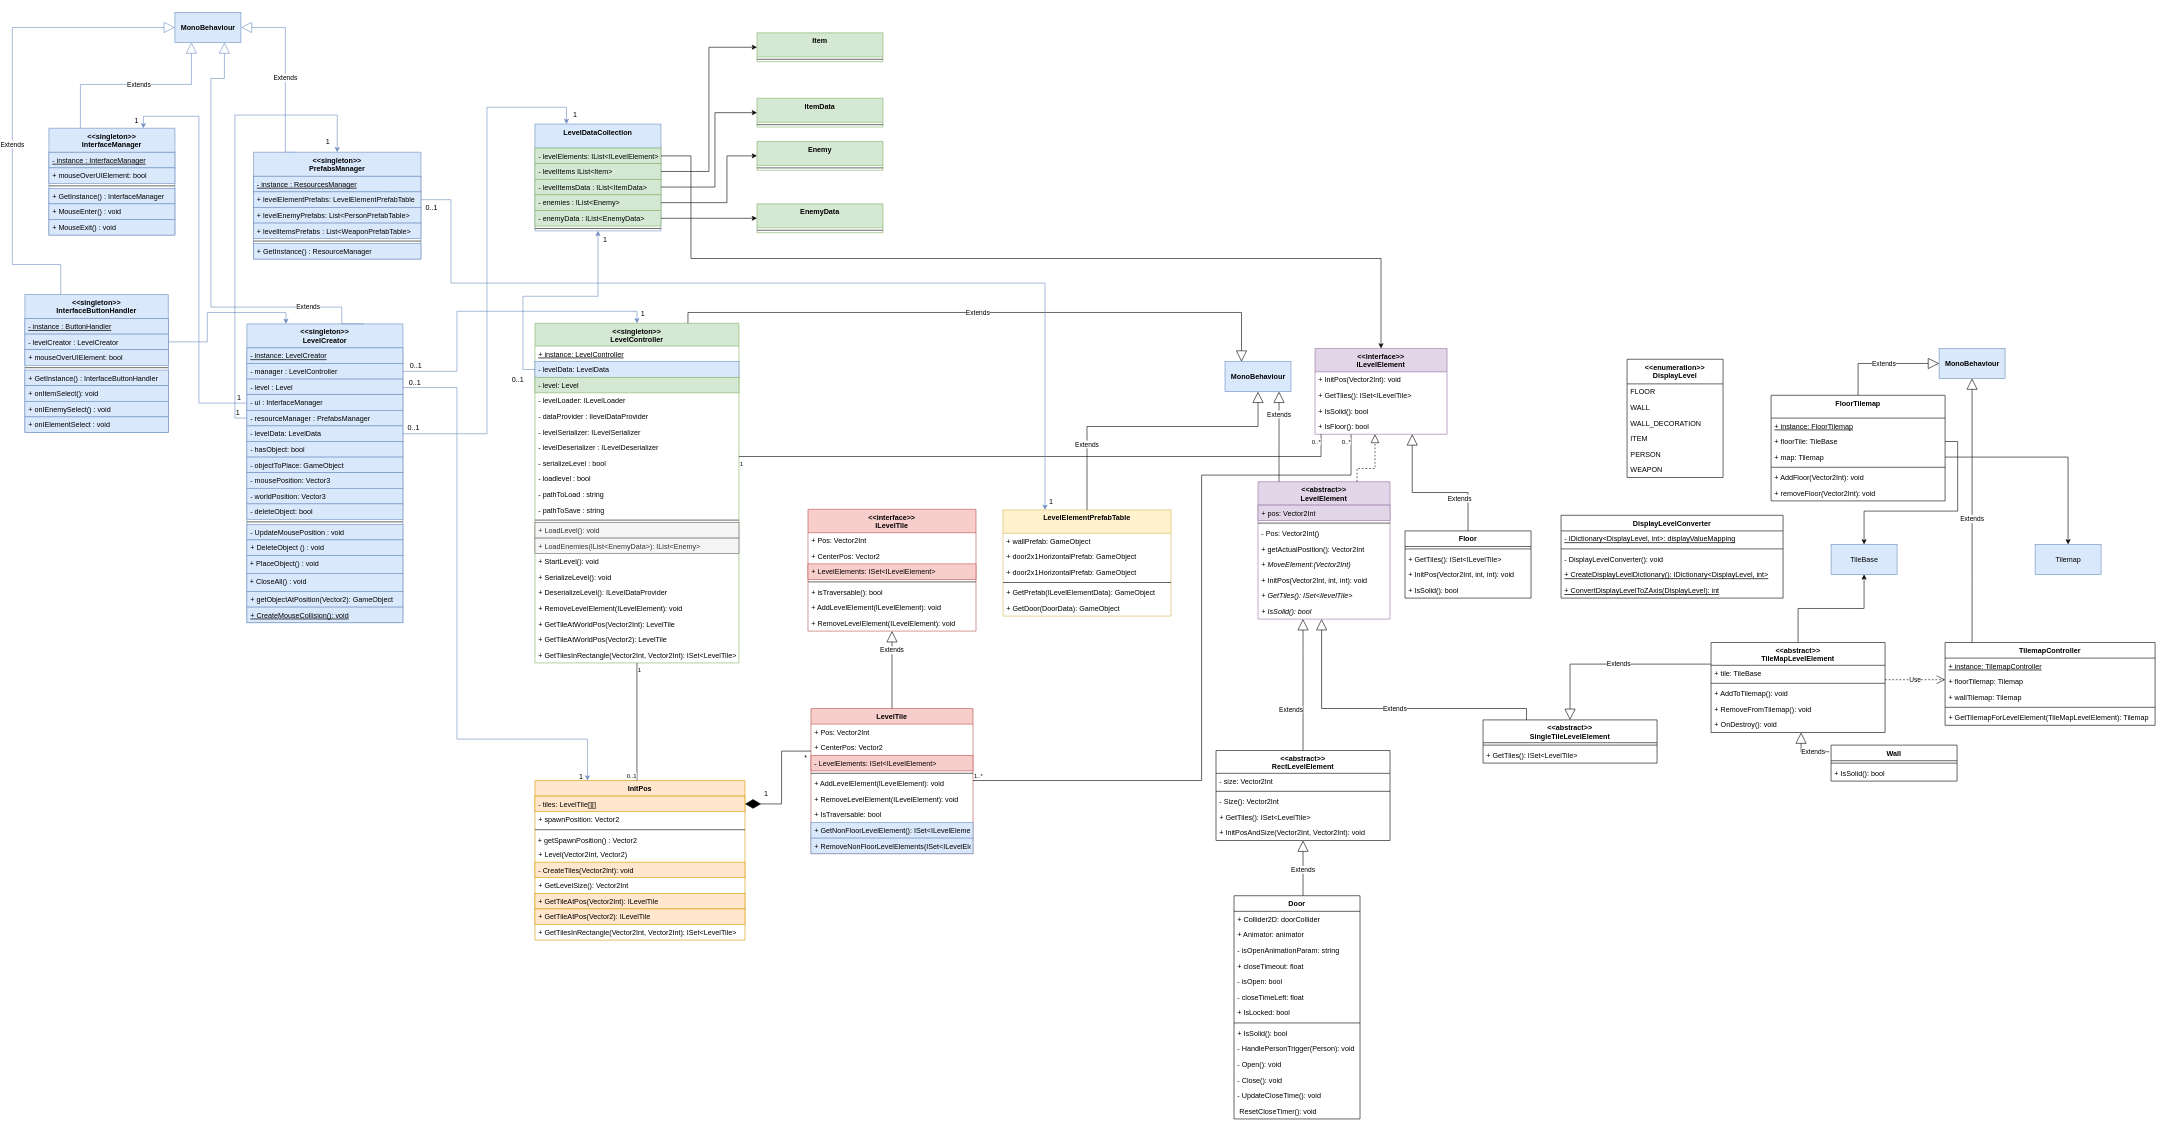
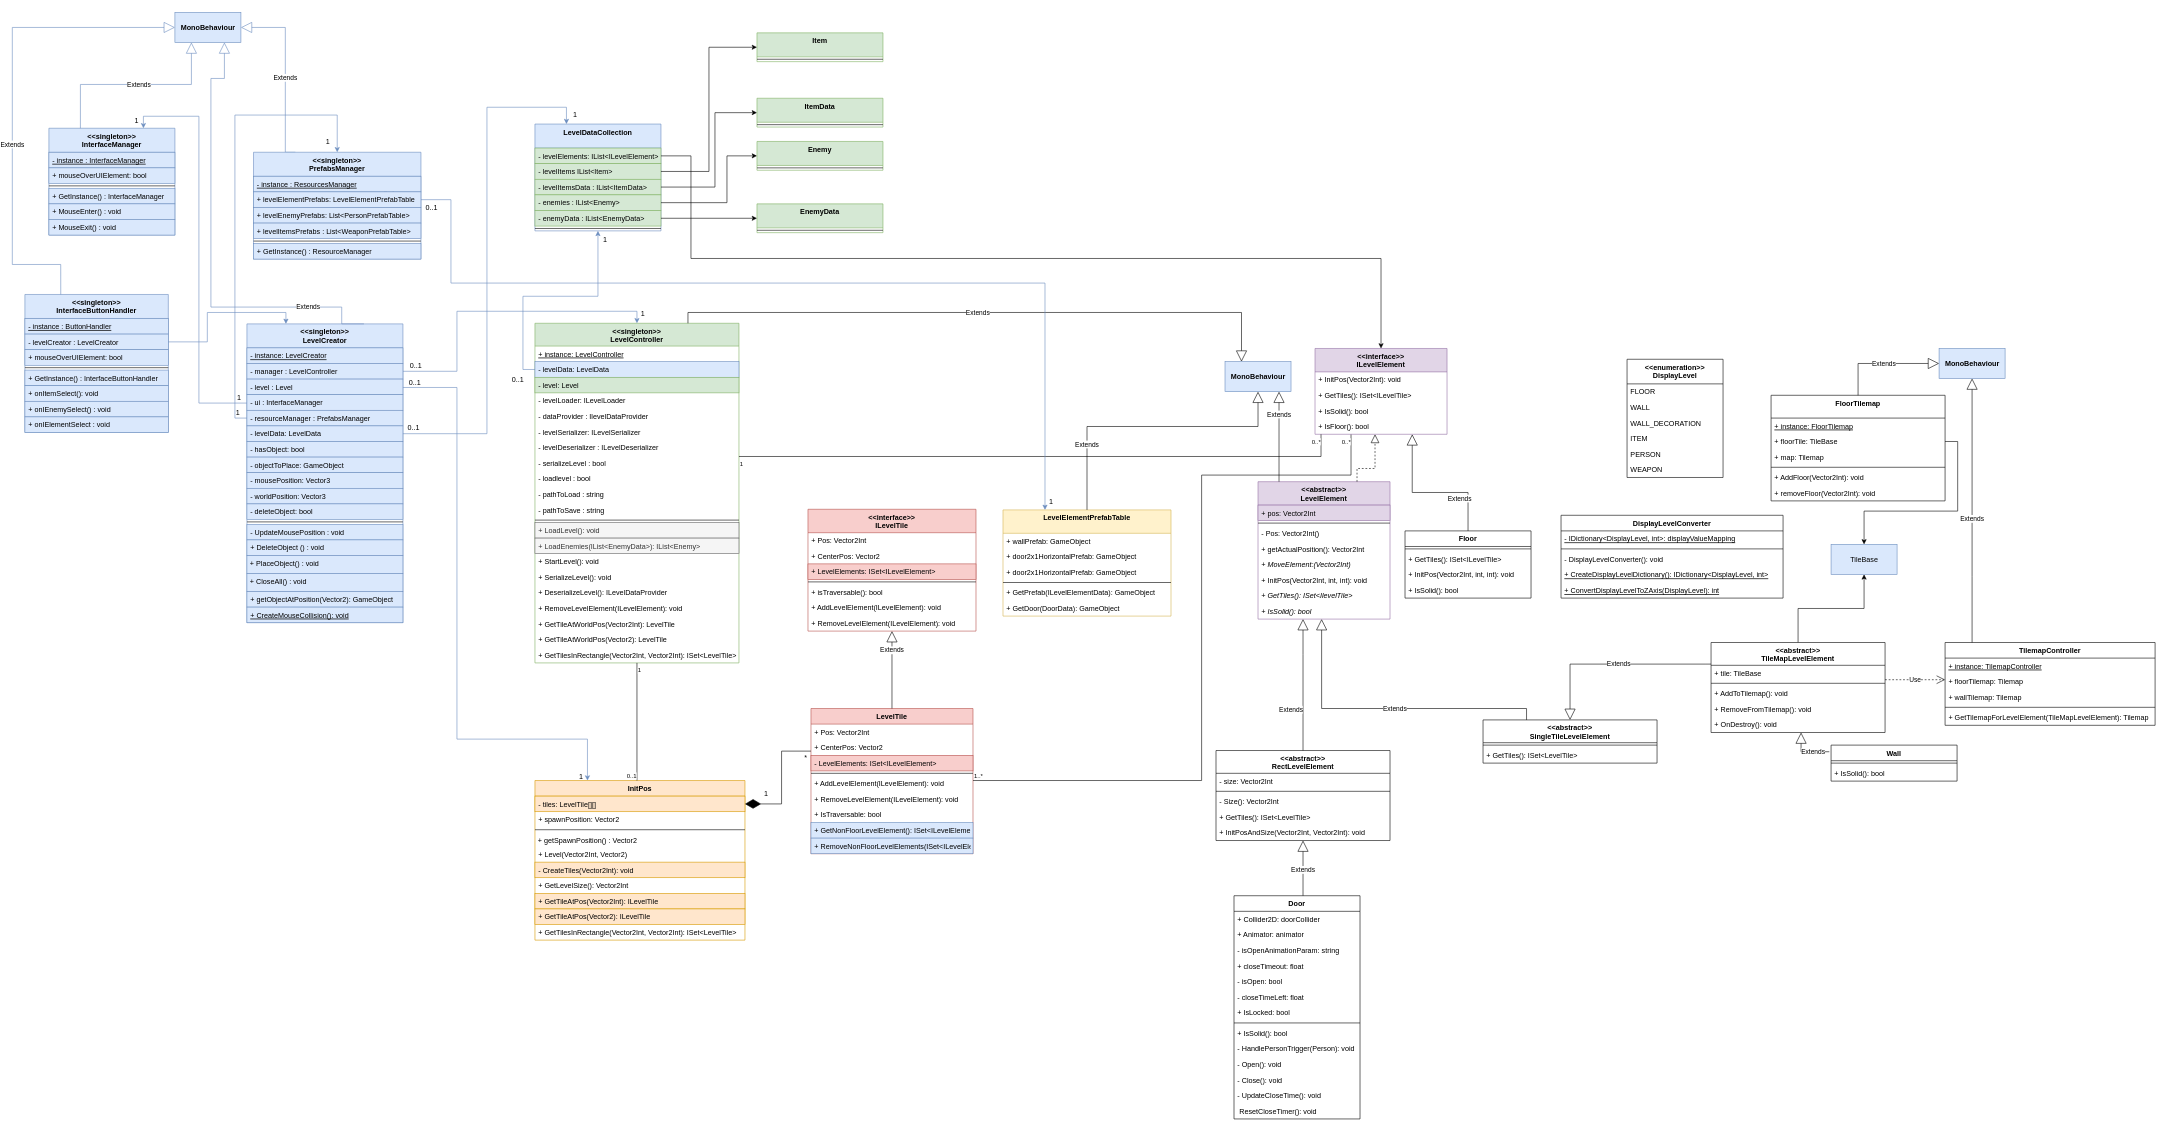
- <mxCell id="162" style="edgeStyle=orthogonalEdgeStyle;rounded=0;orthogonalLoop=1;jettySize=auto;html=1;entryX=0.5;entryY=0;entryDx=0;entryDy=0;" parent="1" source="156" target="152" edge="1"><mxGeometry relative="1" as="geometry" /></mxCell>
- <mxCell id="152" value="Tilemap" style="html=1;fillColor=#dae8fc;strokeColor=#6c8ebf;" parent="1" vertex="1"><mxGeometry x="3391" y="906.5" width="110" height="50" as="geometry" /></mxCell>
